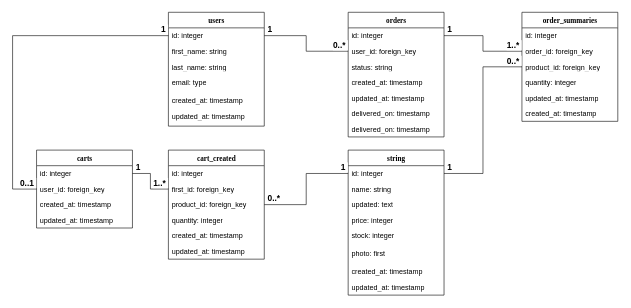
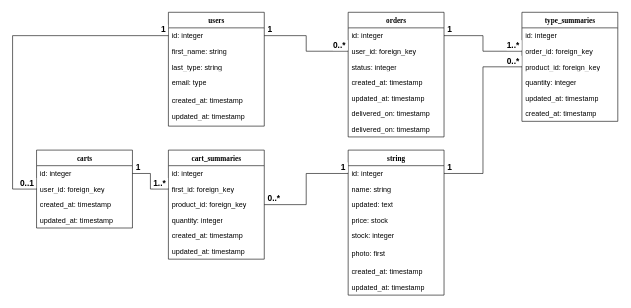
- <mxCell id="27" value="order_summaries" style="swimlane;html=1;fontStyle=1;align=center;verticalAlign=top;childLayout=stackLayout;horizontal=1;startSize=26;horizontalStack=0;resizeParent=1;resizeLast=0;collapsible=1;marginBottom=0;swimlaneFillColor=#ffffff;rounded=0;shadow=0;comic=0;labelBackgroundColor=none;strokeWidth=1;fillColor=none;fontFamily=Verdana;fontSize=12" vertex="1" parent="1"><mxGeometry x="870" y="20" width="160" height="182" as="geometry" /></mxCell>
+ <mxCell id="27" value="type_summaries" style="swimlane;html=1;fontStyle=1;align=center;verticalAlign=top;childLayout=stackLayout;horizontal=1;startSize=26;horizontalStack=0;resizeParent=1;resizeLast=0;collapsible=1;marginBottom=0;swimlaneFillColor=#ffffff;rounded=0;shadow=0;comic=0;labelBackgroundColor=none;strokeWidth=1;fillColor=none;fontFamily=Verdana;fontSize=12" vertex="1" parent="1"><mxGeometry x="870" y="20" width="160" height="182" as="geometry" /></mxCell>
- <mxCell id="14" value="last_name: string" style="text;html=1;strokeColor=none;fillColor=none;align=left;verticalAlign=top;spacingLeft=4;spacingRight=4;whiteSpace=wrap;overflow=hidden;rotatable=0;points=[[0,0.5],[1,0.5]];portConstraint=eastwest;" vertex="1" parent="11"><mxGeometry y="78" width="160" height="26" as="geometry" /></mxCell>
+ <mxCell id="14" value="last_type: string" style="text;html=1;strokeColor=none;fillColor=none;align=left;verticalAlign=top;spacingLeft=4;spacingRight=4;whiteSpace=wrap;overflow=hidden;rotatable=0;points=[[0,0.5],[1,0.5]];portConstraint=eastwest;" vertex="1" parent="11"><mxGeometry y="78" width="160" height="26" as="geometry" /></mxCell>
- <mxCell id="22" value="status: string" style="text;html=1;strokeColor=none;fillColor=none;align=left;verticalAlign=top;spacingLeft=4;spacingRight=4;whiteSpace=wrap;overflow=hidden;rotatable=0;points=[[0,0.5],[1,0.5]];portConstraint=eastwest;" vertex="1" parent="19"><mxGeometry y="78" width="160" height="26" as="geometry" /></mxCell>
+ <mxCell id="22" value="status: integer" style="text;html=1;strokeColor=none;fillColor=none;align=left;verticalAlign=top;spacingLeft=4;spacingRight=4;whiteSpace=wrap;overflow=hidden;rotatable=0;points=[[0,0.5],[1,0.5]];portConstraint=eastwest;" vertex="1" parent="19"><mxGeometry y="78" width="160" height="26" as="geometry" /></mxCell>
- <mxCell id="39" value="cart_created" style="swimlane;html=1;fontStyle=1;align=center;verticalAlign=top;childLayout=stackLayout;horizontal=1;startSize=26;horizontalStack=0;resizeParent=1;resizeLast=0;collapsible=1;marginBottom=0;swimlaneFillColor=#ffffff;rounded=0;shadow=0;comic=0;labelBackgroundColor=none;strokeWidth=1;fillColor=none;fontFamily=Verdana;fontSize=12" vertex="1" parent="1"><mxGeometry x="280" y="250" width="160" height="182" as="geometry" /></mxCell>
+ <mxCell id="39" value="cart_summaries" style="swimlane;html=1;fontStyle=1;align=center;verticalAlign=top;childLayout=stackLayout;horizontal=1;startSize=26;horizontalStack=0;resizeParent=1;resizeLast=0;collapsible=1;marginBottom=0;swimlaneFillColor=#ffffff;rounded=0;shadow=0;comic=0;labelBackgroundColor=none;strokeWidth=1;fillColor=none;fontFamily=Verdana;fontSize=12" vertex="1" parent="1"><mxGeometry x="280" y="250" width="160" height="182" as="geometry" /></mxCell>
- <mxCell id="6" value="price: integer" style="text;html=1;strokeColor=none;fillColor=none;align=left;verticalAlign=top;spacingLeft=4;spacingRight=4;whiteSpace=wrap;overflow=hidden;rotatable=0;points=[[0,0.5],[1,0.5]];portConstraint=eastwest;" vertex="1" parent="2"><mxGeometry y="104" width="160" height="26" as="geometry" /></mxCell>
+ <mxCell id="6" value="price: stock" style="text;html=1;strokeColor=none;fillColor=none;align=left;verticalAlign=top;spacingLeft=4;spacingRight=4;whiteSpace=wrap;overflow=hidden;rotatable=0;points=[[0,0.5],[1,0.5]];portConstraint=eastwest;" vertex="1" parent="2"><mxGeometry y="104" width="160" height="26" as="geometry" /></mxCell>
